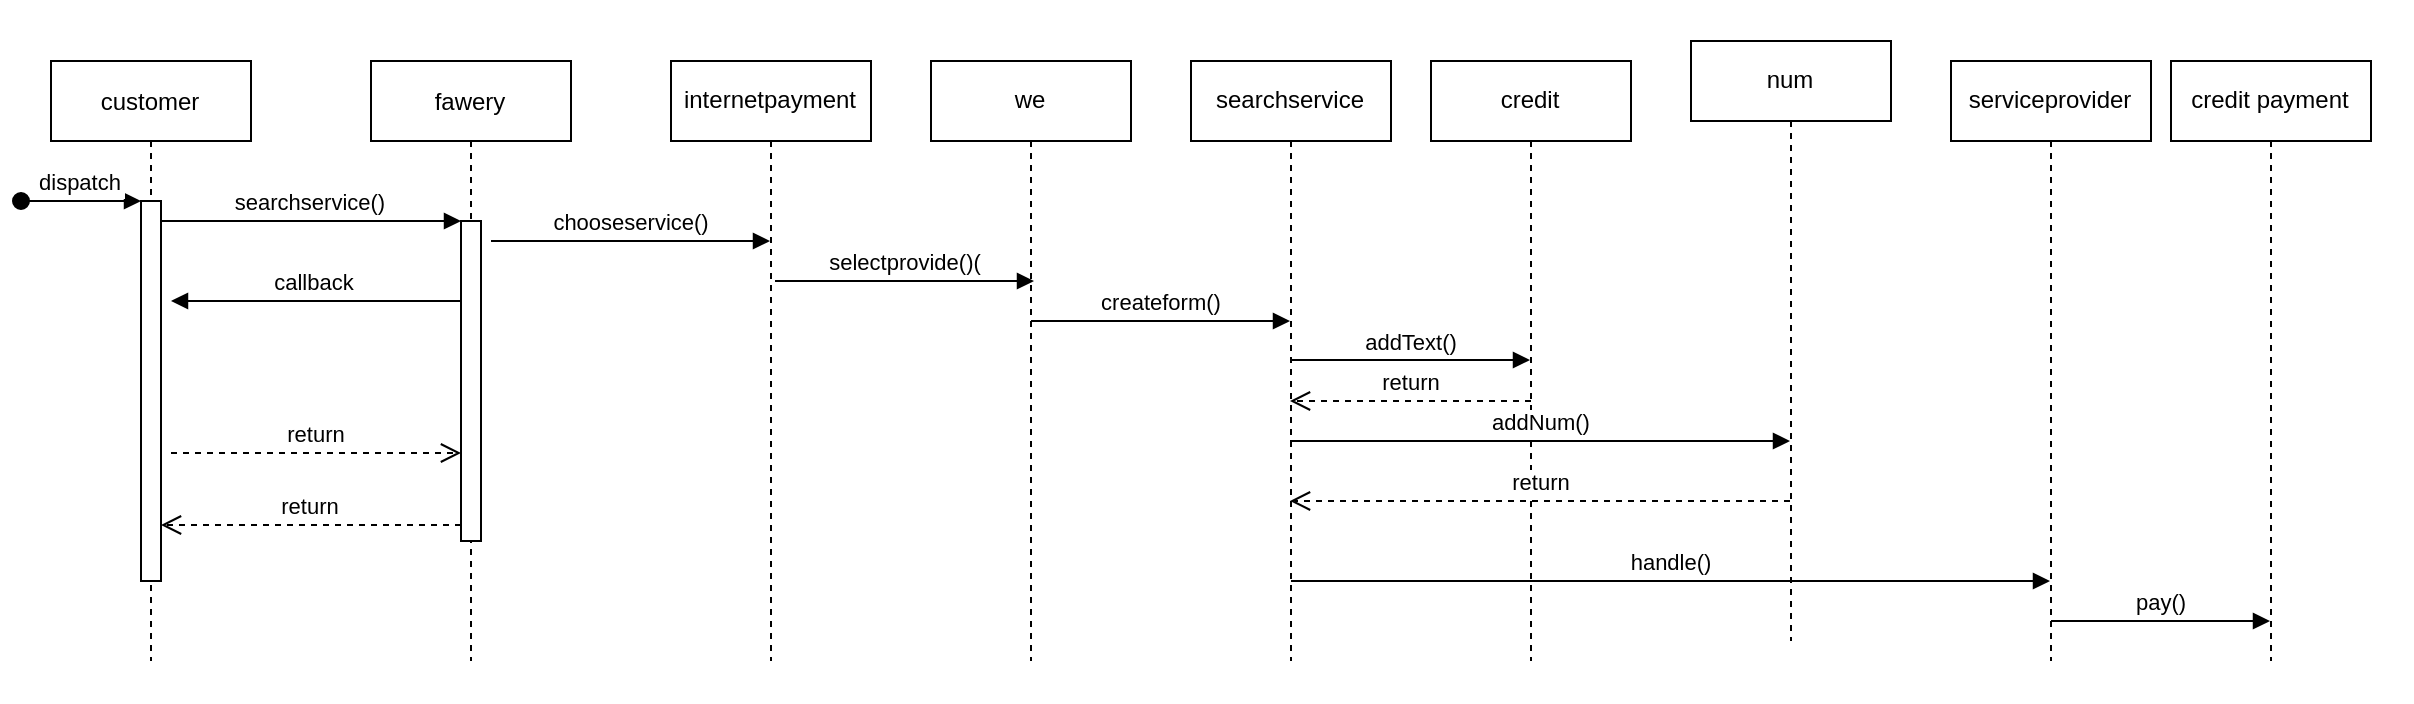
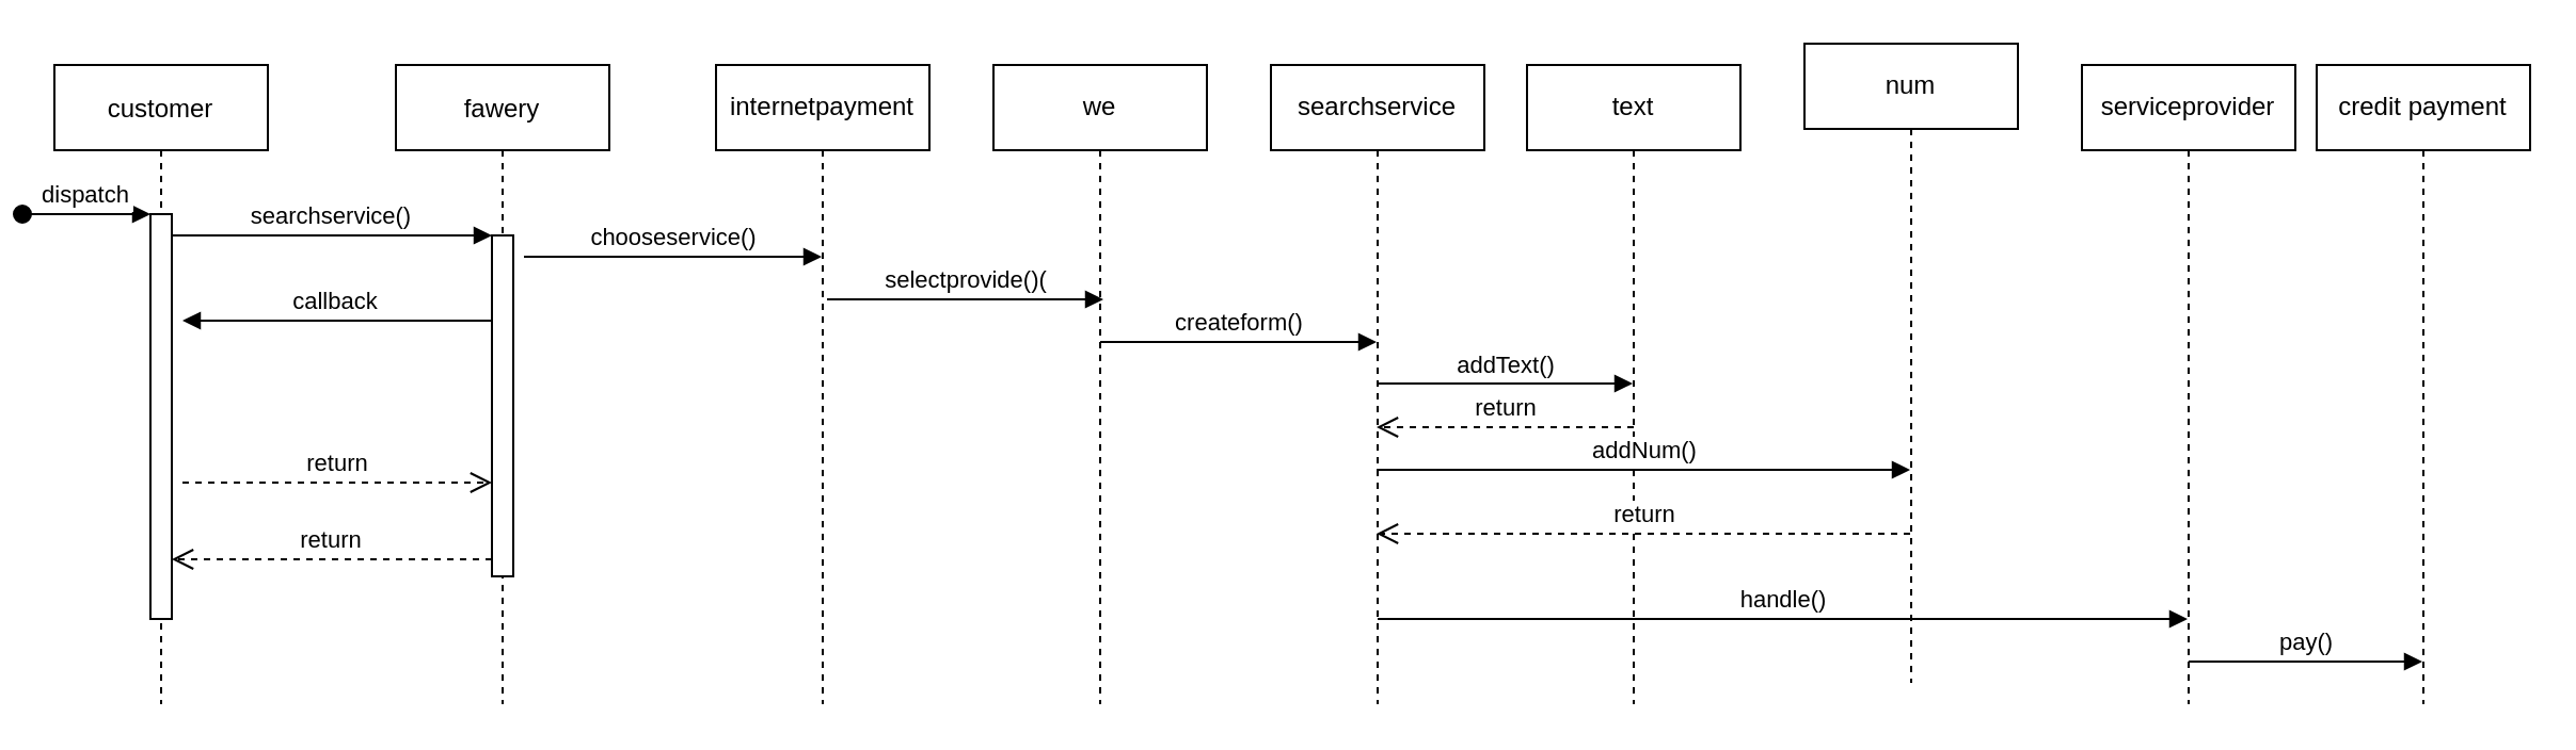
- <mxCell id="12" value="credit" style="shape=umlLifeline;perimeter=lifelinePerimeter;whiteSpace=wrap;html=1;container=1;collapsible=0;recursiveResize=0;outlineConnect=0;" vertex="1" parent="1"><mxGeometry x="710" y="30" width="100" height="300" as="geometry" /></mxCell>
+ <mxCell id="12" value="text" style="shape=umlLifeline;perimeter=lifelinePerimeter;whiteSpace=wrap;html=1;container=1;collapsible=0;recursiveResize=0;outlineConnect=0;" vertex="1" parent="1"><mxGeometry x="710" y="30" width="100" height="300" as="geometry" /></mxCell>
